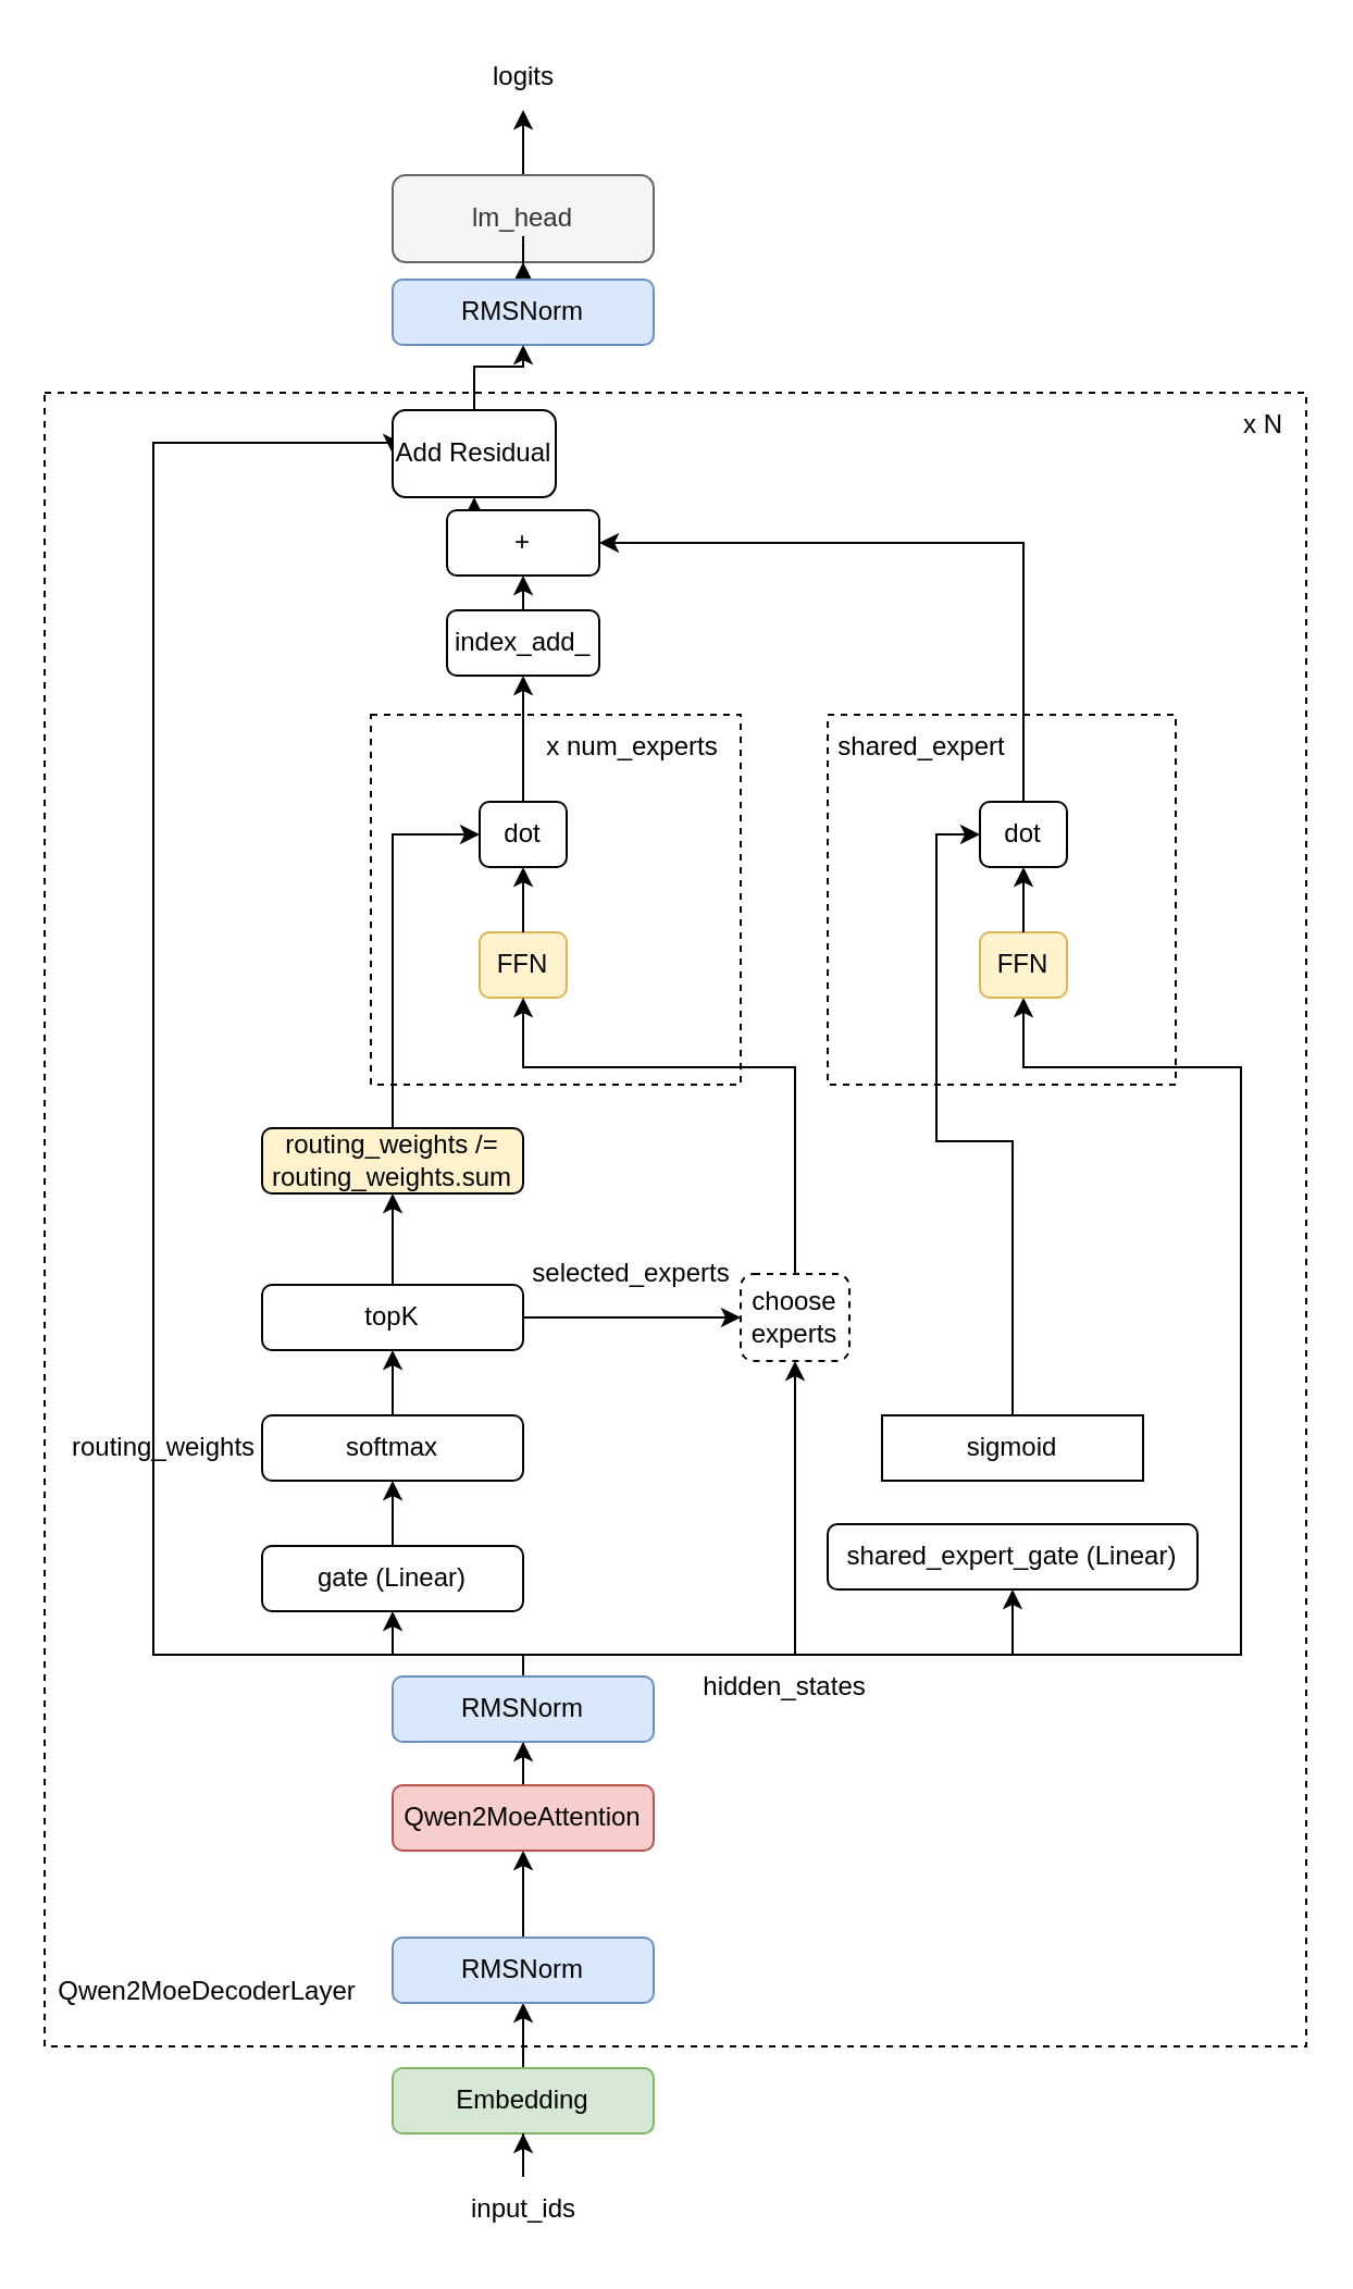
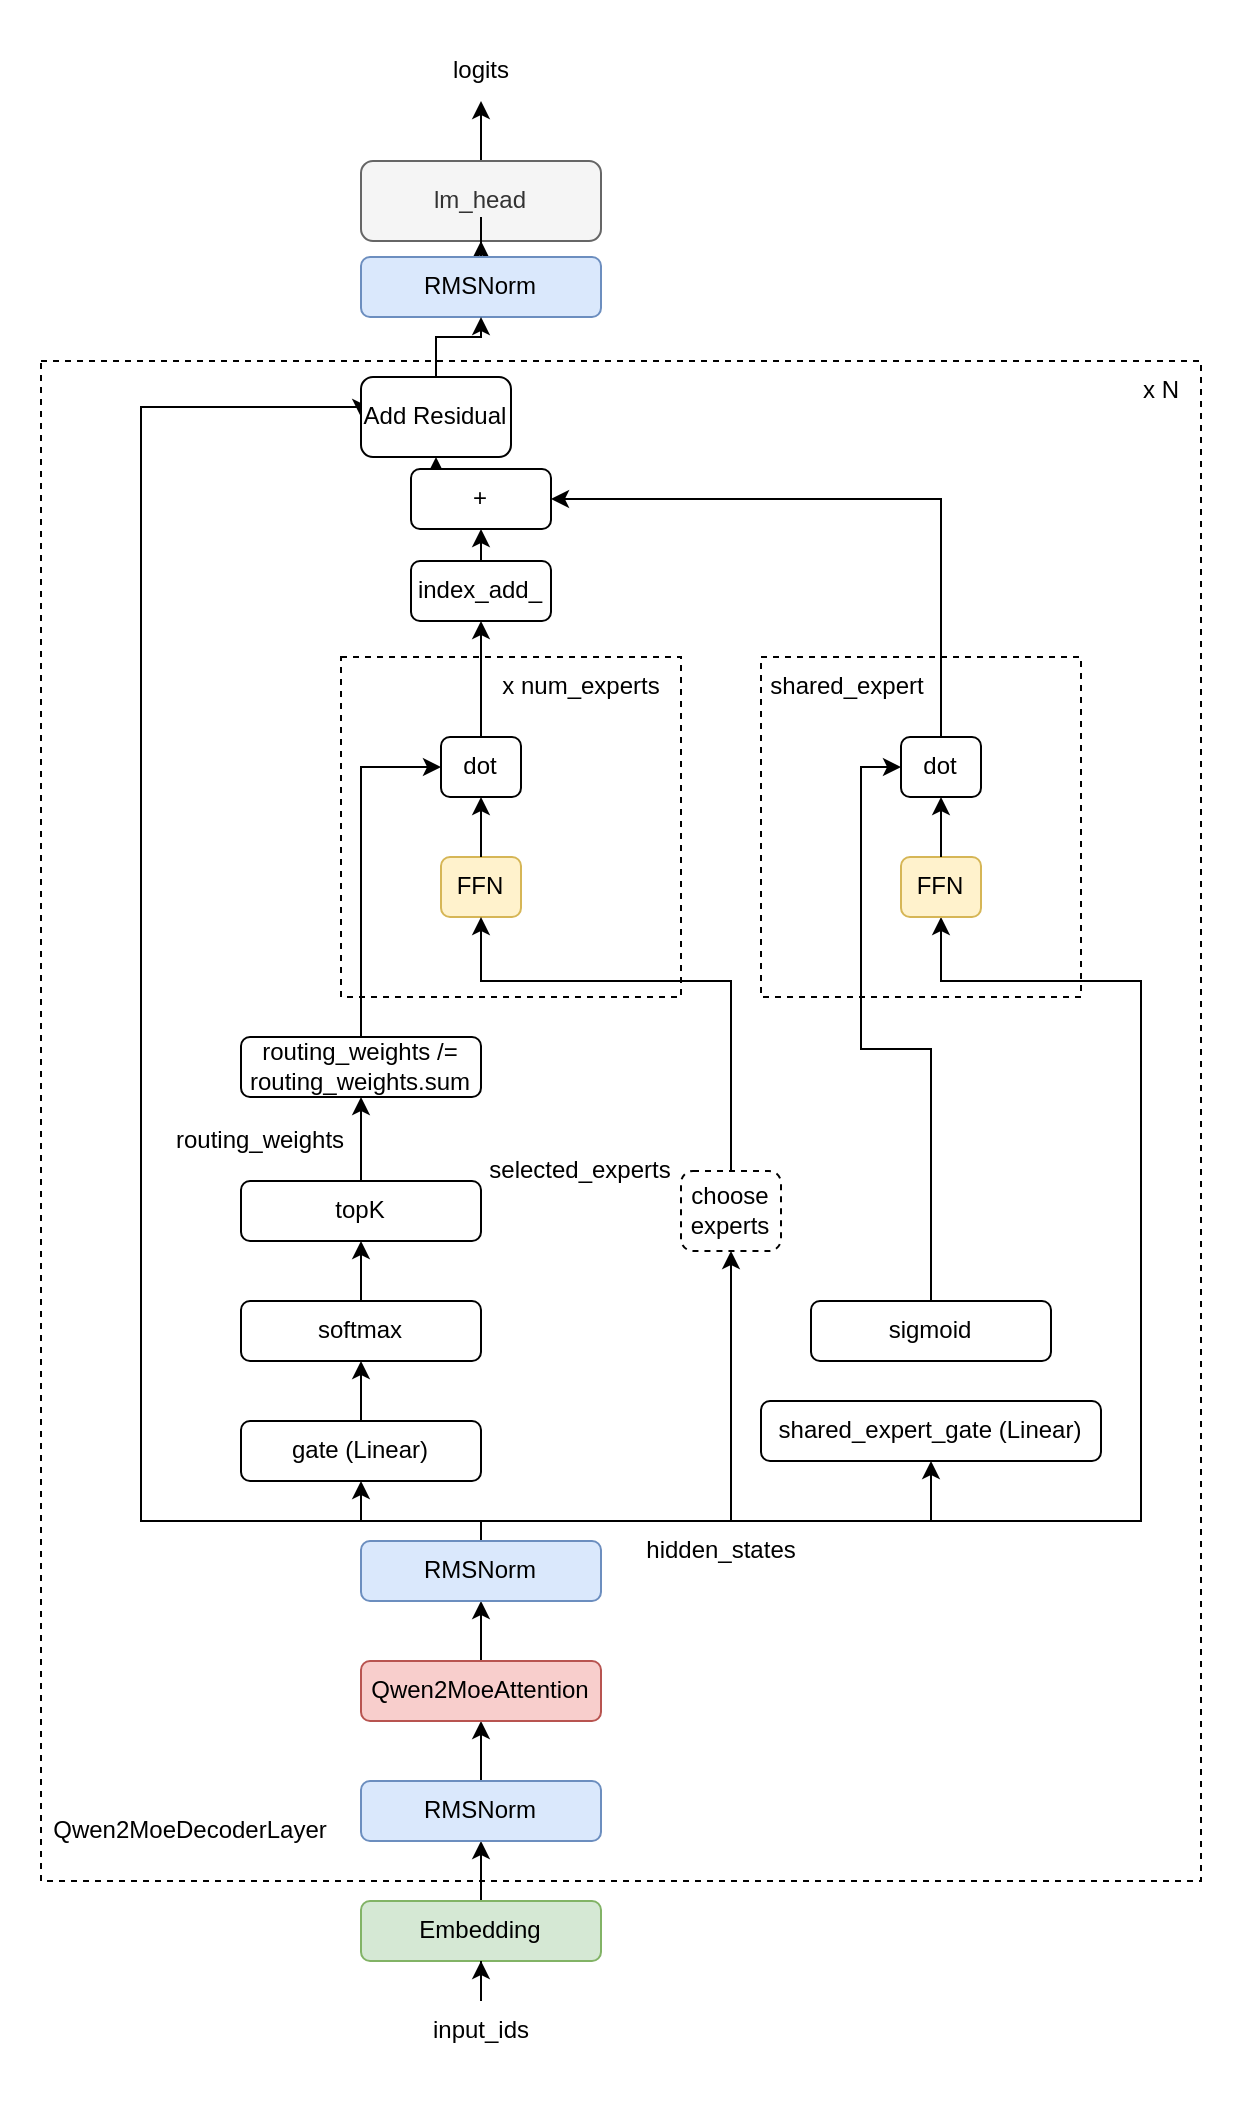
- <mxCell id="29" value="routing_weights /= routing_weights.sum" style="rounded=1;whiteSpace=wrap;html=1;fillColor=#fff2cc;" vertex="1" parent="1"><mxGeometry x="120" y="518" width="120" height="30" as="geometry" /></mxCell>
+ <mxCell id="29" value="routing_weights /= routing_weights.sum" style="rounded=1;whiteSpace=wrap;html=1;" vertex="1" parent="1"><mxGeometry x="120" y="518" width="120" height="30" as="geometry" /></mxCell>
- <mxCell id="31" style="edgeStyle=orthogonalEdgeStyle;rounded=0;orthogonalLoop=1;jettySize=auto;html=1;exitX=1;exitY=0.5;exitDx=0;exitDy=0;entryX=0;entryY=0.5;entryDx=0;entryDy=0;" edge="1" parent="1" source="32" target="46"><mxGeometry relative="1" as="geometry" /></mxCell>
- <mxCell id="54" value="routing_weights" style="text;html=1;align=center;verticalAlign=middle;whiteSpace=wrap;rounded=0;" vertex="1" parent="1"><mxGeometry x="45" y="650" width="60" height="30" as="geometry" /></mxCell>
+ <mxCell id="54" value="routing_weights" style="text;html=1;align=center;verticalAlign=middle;whiteSpace=wrap;rounded=0;" vertex="1" parent="1"><mxGeometry x="100" y="555" width="60" height="30" as="geometry" /></mxCell>
- <mxCell id="53" value="sigmoid" style="whiteSpace=wrap;html=1;rounded=0;" vertex="1" parent="1"><mxGeometry x="405" y="650" width="120" height="30" as="geometry" /></mxCell>
+ <mxCell id="53" value="sigmoid" style="rounded=1;whiteSpace=wrap;html=1;" vertex="1" parent="1"><mxGeometry x="405" y="650" width="120" height="30" as="geometry" /></mxCell>
- <mxCell id="17" value="Qwen2MoeAttention" style="rounded=1;whiteSpace=wrap;html=1;fillColor=#f8cecc;strokeColor=#b85450;" vertex="1" parent="1"><mxGeometry x="180" y="820" width="120" height="30" as="geometry" /></mxCell>
+ <mxCell id="17" value="Qwen2MoeAttention" style="rounded=1;whiteSpace=wrap;html=1;fillColor=#f8cecc;strokeColor=#b85450;" vertex="1" parent="1"><mxGeometry x="180" y="830" width="120" height="30" as="geometry" /></mxCell>
